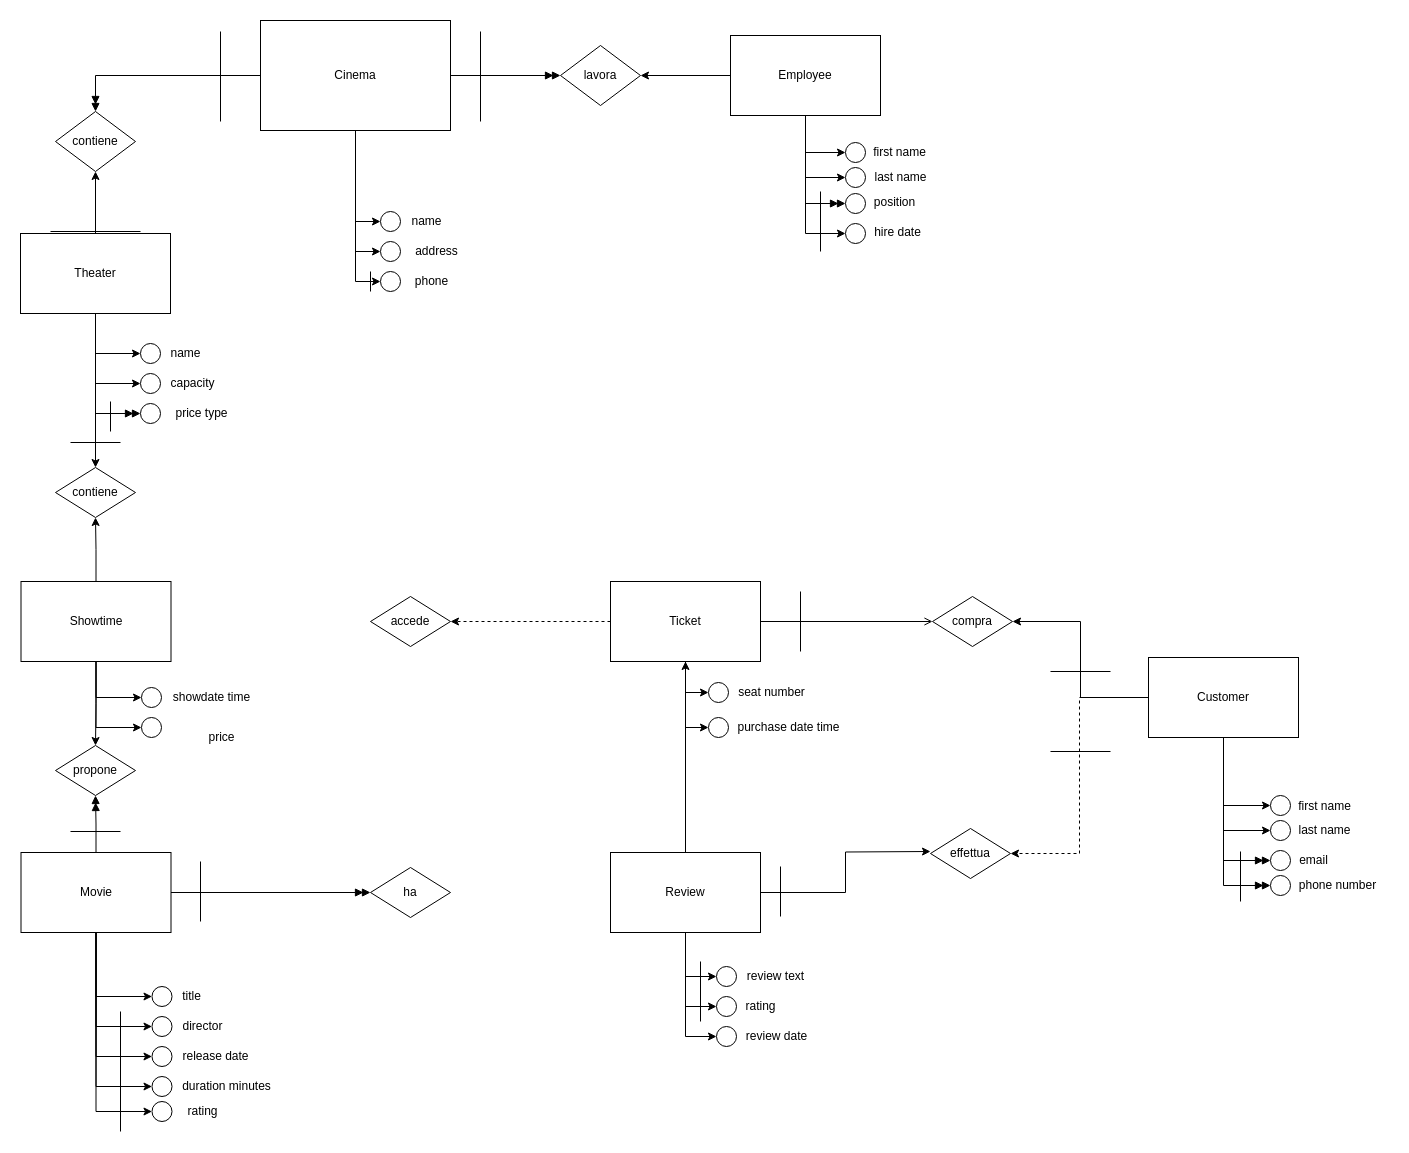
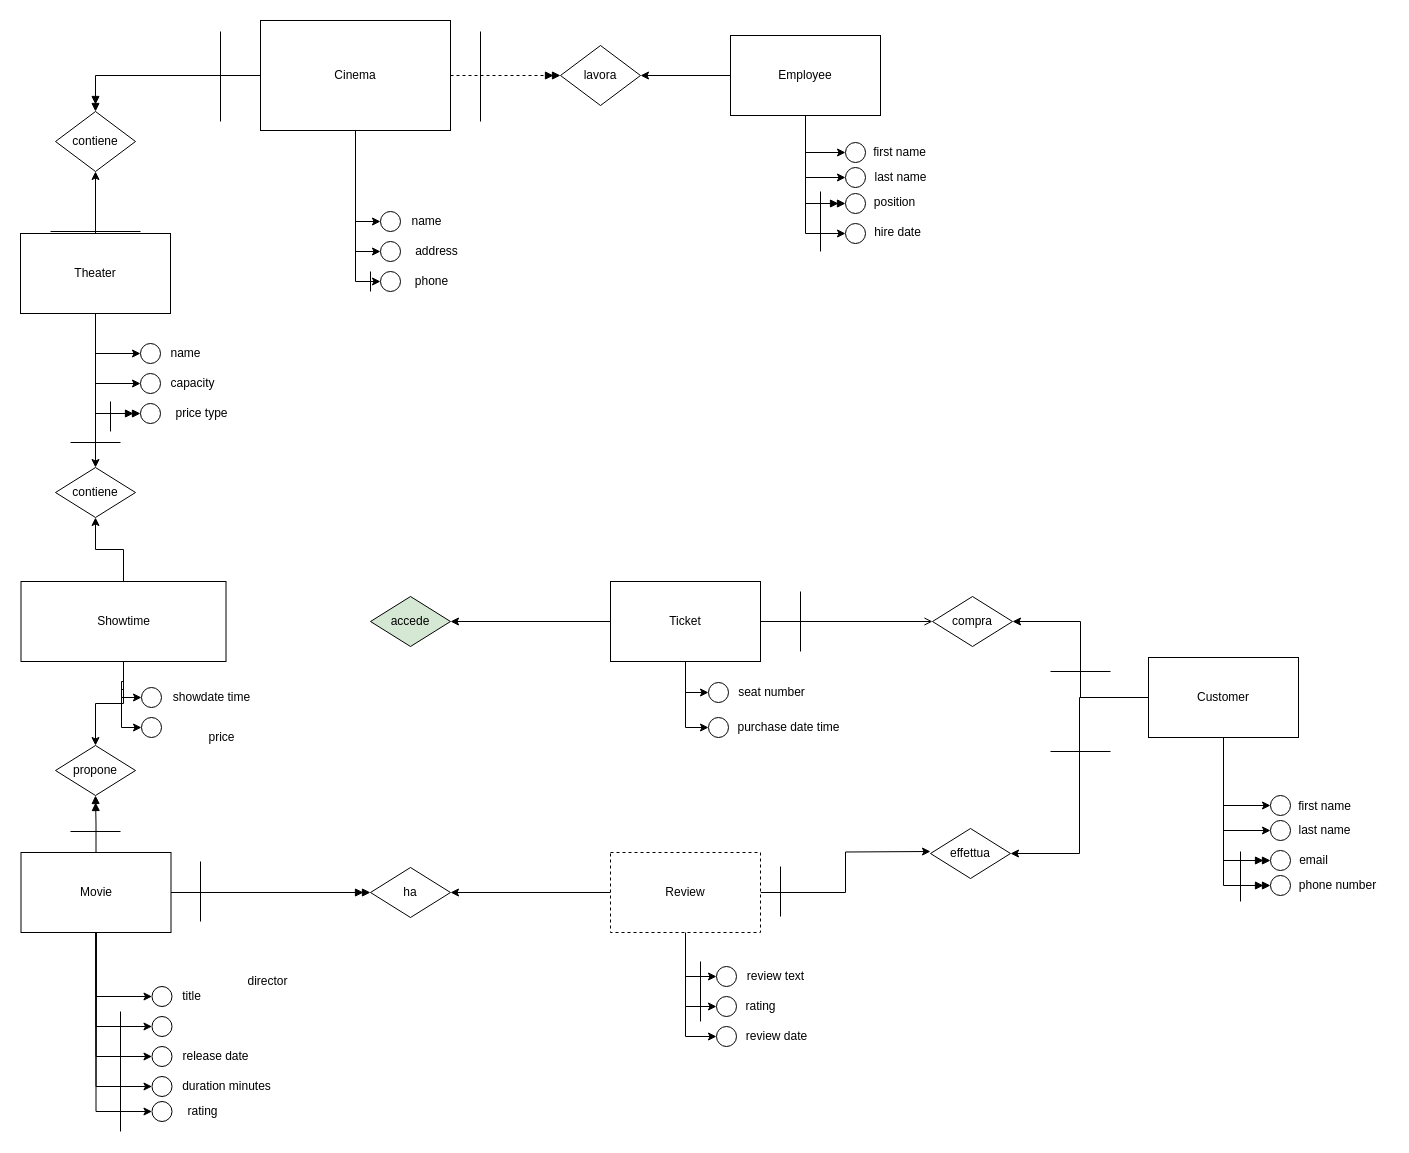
- <mxCell id="6" style="edgeStyle=orthogonalEdgeStyle;rounded=0;orthogonalLoop=1;jettySize=auto;html=1;entryX=0;entryY=0.5;entryDx=0;entryDy=0;endArrow=doubleBlock;endFill=1;" parent="1" source="7" target="88" edge="1"><mxGeometry relative="1" as="geometry" /></mxCell>
+ <mxCell id="6" style="edgeStyle=orthogonalEdgeStyle;rounded=0;orthogonalLoop=1;jettySize=auto;html=1;entryX=0;entryY=0.5;entryDx=0;entryDy=0;endArrow=doubleBlock;endFill=1;dashed=1;" parent="1" source="7" target="88" edge="1"><mxGeometry relative="1" as="geometry" /></mxCell>
- <mxCell id="93" value="Showtime" style="rounded=0;whiteSpace=wrap;html=1;" parent="1" vertex="1"><mxGeometry x="20.5" y="581" width="150" height="80" as="geometry" /></mxCell>
+ <mxCell id="93" value="Showtime" style="rounded=0;whiteSpace=wrap;html=1;" parent="1" vertex="1"><mxGeometry x="20.5" y="581" width="205" height="80" as="geometry" /></mxCell>
- <mxCell id="100" value="accede" style="rhombus;whiteSpace=wrap;html=1;" parent="1" vertex="1"><mxGeometry x="370" y="596" width="80" height="50" as="geometry" /></mxCell>
+ <mxCell id="100" value="accede" style="rhombus;whiteSpace=wrap;html=1;fillColor=#d5e8d4;" parent="1" vertex="1"><mxGeometry x="370" y="596" width="80" height="50" as="geometry" /></mxCell>
- <mxCell id="97" style="edgeStyle=orthogonalEdgeStyle;rounded=0;orthogonalLoop=1;jettySize=auto;html=1;entryX=1;entryY=0.5;entryDx=0;entryDy=0;dashed=1;" parent="1" source="99" target="100" edge="1"><mxGeometry relative="1" as="geometry" /></mxCell>
+ <mxCell id="97" style="edgeStyle=orthogonalEdgeStyle;rounded=0;orthogonalLoop=1;jettySize=auto;html=1;entryX=1;entryY=0.5;entryDx=0;entryDy=0;" parent="1" source="99" target="100" edge="1"><mxGeometry relative="1" as="geometry" /></mxCell>
- <mxCell id="105" style="edgeStyle=orthogonalEdgeStyle;rounded=0;orthogonalLoop=1;jettySize=auto;html=1;" parent="1" source="106" target="99" edge="1"><mxGeometry relative="1" as="geometry" /></mxCell>
+ <mxCell id="105" style="edgeStyle=orthogonalEdgeStyle;rounded=0;orthogonalLoop=1;jettySize=auto;html=1;entryX=1;entryY=0.5;entryDx=0;entryDy=0;" parent="1" source="106" target="109" edge="1"><mxGeometry relative="1" as="geometry" /></mxCell>
- <mxCell id="53" style="edgeStyle=orthogonalEdgeStyle;rounded=0;orthogonalLoop=1;jettySize=auto;html=1;entryX=1;entryY=0.5;entryDx=0;entryDy=0;endArrow=classic;endFill=1;dashed=1;" parent="1" source="58" target="108" edge="1"><mxGeometry relative="1" as="geometry" /></mxCell>
+ <mxCell id="53" style="edgeStyle=orthogonalEdgeStyle;rounded=0;orthogonalLoop=1;jettySize=auto;html=1;entryX=1;entryY=0.5;entryDx=0;entryDy=0;endArrow=classic;endFill=1;" parent="1" source="58" target="108" edge="1"><mxGeometry relative="1" as="geometry" /></mxCell>
- <mxCell id="106" value="Review" style="rounded=0;whiteSpace=wrap;html=1;" parent="1" vertex="1"><mxGeometry x="610" y="852" width="150" height="80" as="geometry" /></mxCell>
+ <mxCell id="106" value="Review" style="rounded=0;whiteSpace=wrap;html=1;dashed=1;" parent="1" vertex="1"><mxGeometry x="610" y="852" width="150" height="80" as="geometry" /></mxCell>
- <mxCell id="38" value="director" style="text;html=1;align=center;verticalAlign=middle;resizable=0;points=[];autosize=1;strokeColor=none;fillColor=none;" parent="1" vertex="1"><mxGeometry x="171.5" y="1011" width="60" height="30" as="geometry" /></mxCell>
+ <mxCell id="38" value="director" style="text;html=1;align=center;verticalAlign=middle;resizable=0;points=[];autosize=1;strokeColor=none;fillColor=none;" parent="1" vertex="1"><mxGeometry x="236.5" y="966" width="60" height="30" as="geometry" /></mxCell>
